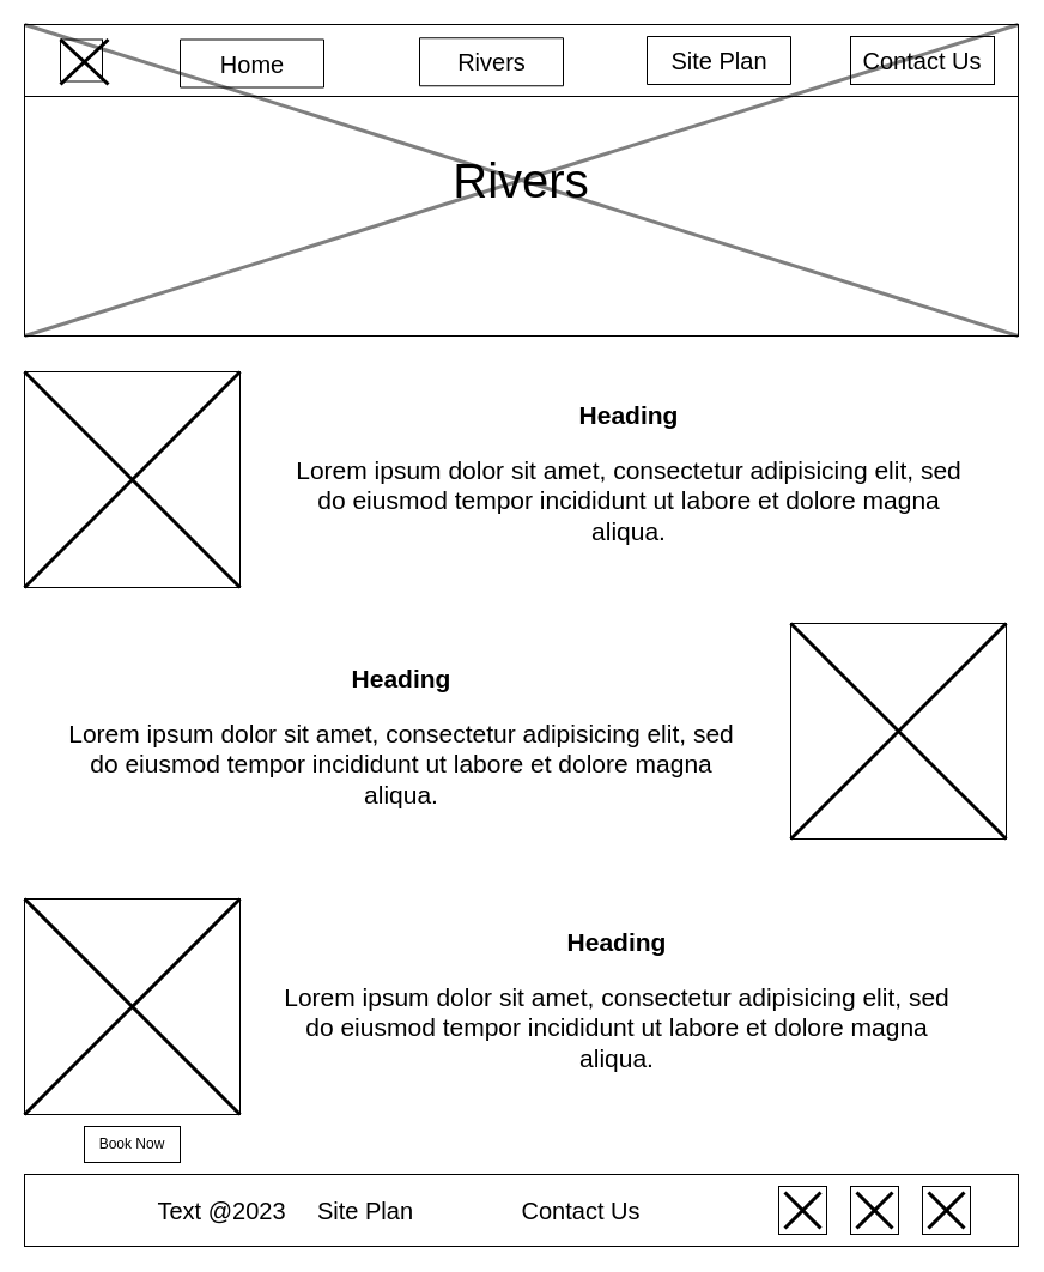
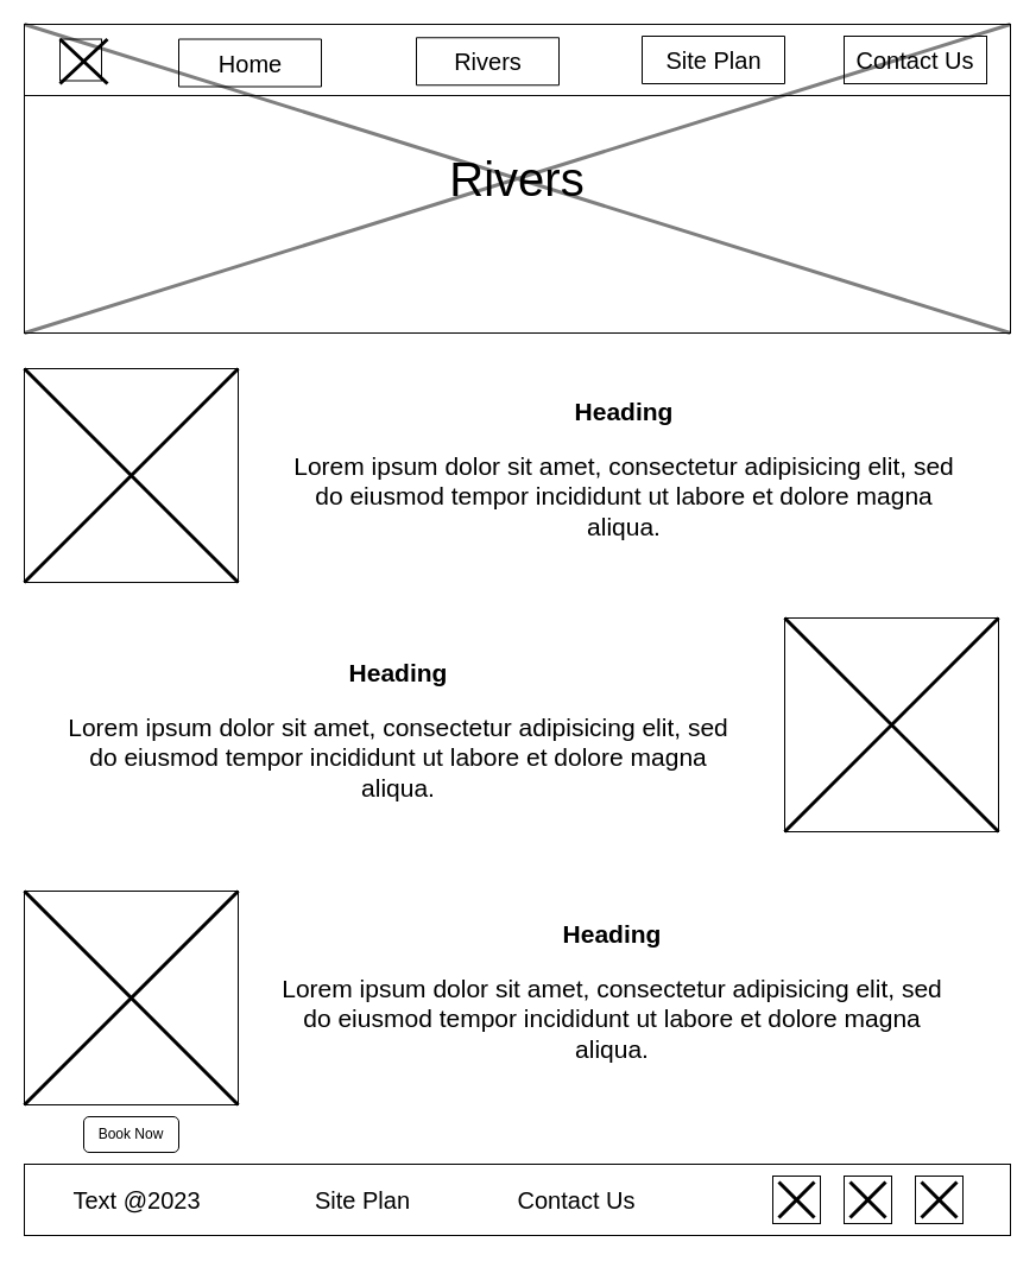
- <mxCell id="21" value="Book Now" style="rounded=0;whiteSpace=wrap;html=1;" vertex="1" parent="1"><mxGeometry x="70" y="940" width="80" height="30" as="geometry" /></mxCell>
+ <mxCell id="21" value="Book Now" style="whiteSpace=wrap;html=1;rounded=1;" vertex="1" parent="1"><mxGeometry x="70" y="940" width="80" height="30" as="geometry" /></mxCell>
- <mxCell id="28" value="Text @2023" style="text;html=1;strokeColor=none;fillColor=none;align=center;verticalAlign=middle;whiteSpace=wrap;rounded=0;fontSize=20;" vertex="1" parent="1"><mxGeometry x="130" y="995" width="110" height="30" as="geometry" /></mxCell>
+ <mxCell id="28" value="Text @2023" style="text;html=1;strokeColor=none;fillColor=none;align=center;verticalAlign=middle;whiteSpace=wrap;rounded=0;fontSize=20;" vertex="1" parent="1"><mxGeometry x="60" y="995" width="110" height="30" as="geometry" /></mxCell>
